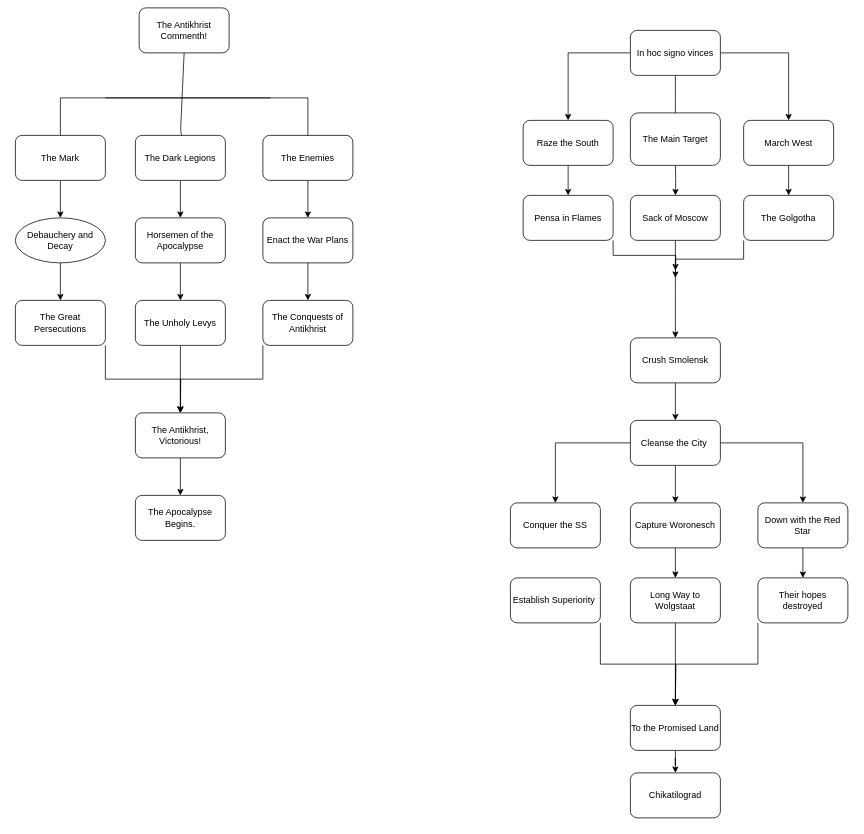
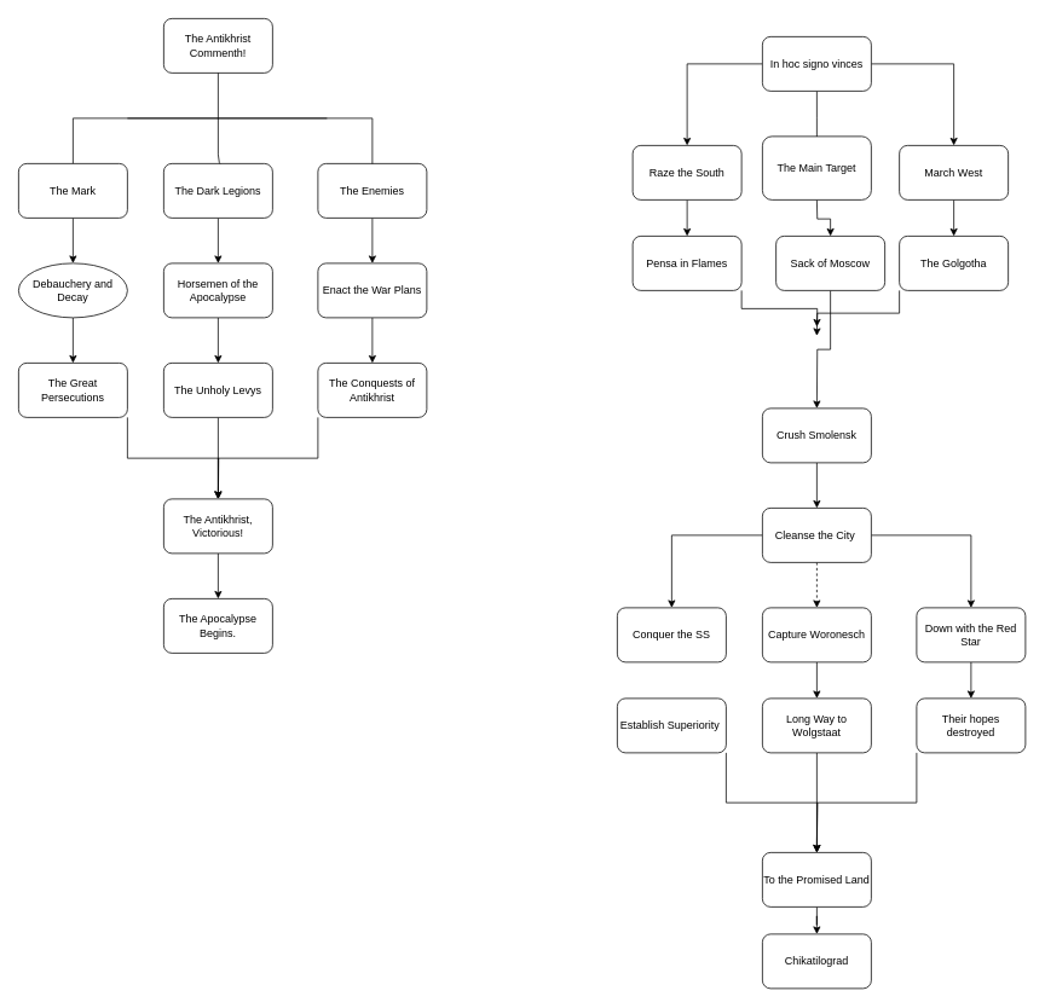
- <mxCell id="2" value="The Antikhrist Commenth!" style="rounded=1;whiteSpace=wrap;html=1;" vertex="1" parent="1"><mxGeometry x="185" y="10" width="120" height="60" as="geometry" /></mxCell>
+ <mxCell id="2" value="The Antikhrist Commenth!" style="rounded=1;whiteSpace=wrap;html=1;" vertex="1" parent="1"><mxGeometry x="180" y="20" width="120" height="60" as="geometry" /></mxCell>
- <mxCell id="32" value="Sack of Moscow" style="rounded=1;whiteSpace=wrap;html=1;" vertex="1" parent="1"><mxGeometry x="840" y="260" width="120" height="60" as="geometry" /></mxCell>
+ <mxCell id="32" value="Sack of Moscow" style="rounded=1;whiteSpace=wrap;html=1;" vertex="1" parent="1"><mxGeometry x="855" y="260" width="120" height="60" as="geometry" /></mxCell>
- <mxCell id="44" style="edgeStyle=orthogonalEdgeStyle;rounded=0;orthogonalLoop=1;jettySize=auto;html=1;" edge="1" parent="1" source="47" target="49"><mxGeometry relative="1" as="geometry"><mxPoint x="900" y="670" as="targetPoint" /></mxGeometry></mxCell>
+ <mxCell id="44" style="edgeStyle=orthogonalEdgeStyle;rounded=0;orthogonalLoop=1;jettySize=auto;html=1;dashed=1;" edge="1" parent="1" source="47" target="49"><mxGeometry relative="1" as="geometry"><mxPoint x="900" y="670" as="targetPoint" /></mxGeometry></mxCell>
